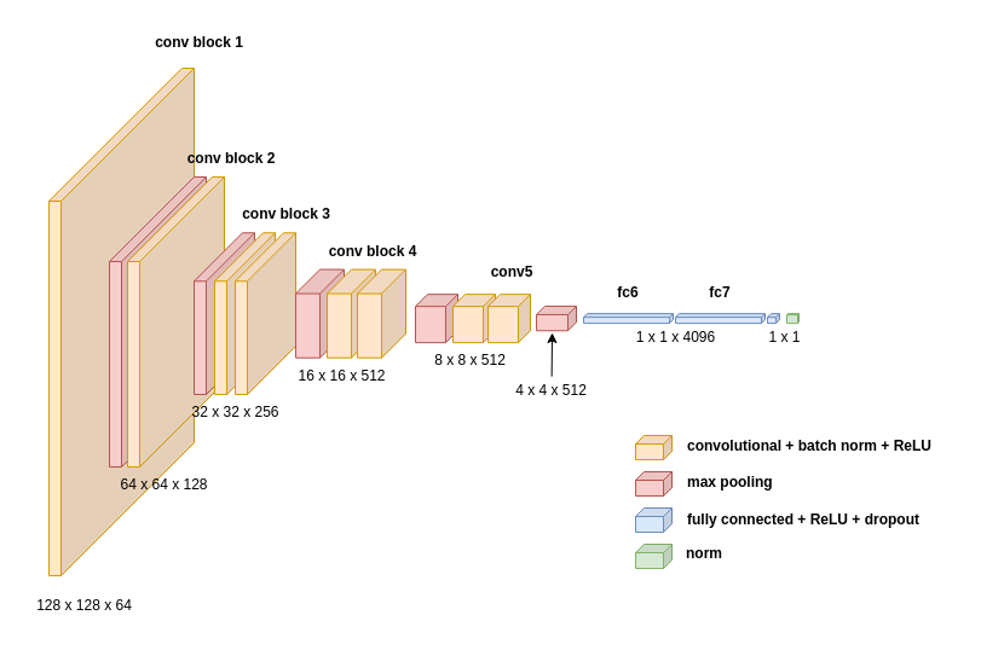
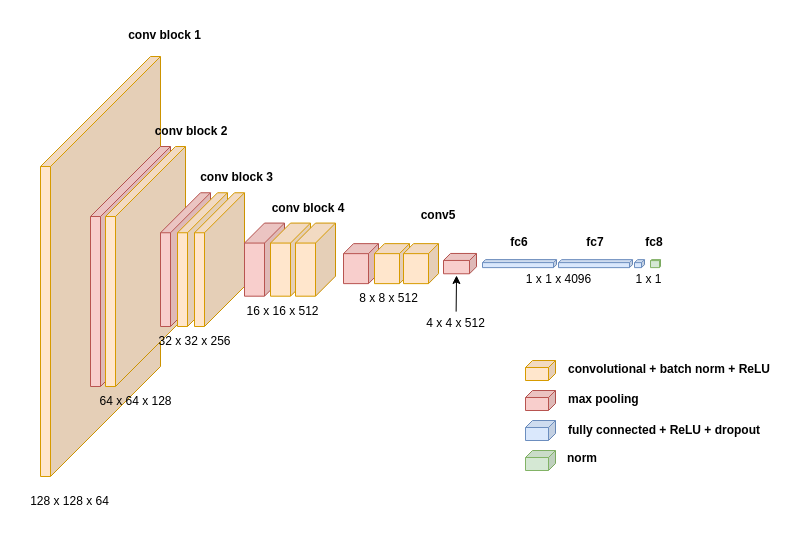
- <mxCell id="26" value="&lt;b&gt;conv5&lt;/b&gt;" style="text;html=1;strokeColor=none;fillColor=none;align=center;verticalAlign=middle;whiteSpace=wrap;rounded=0;" parent="1" vertex="1"><mxGeometry x="403" y="210" width="40" height="30" as="geometry" /></mxCell>
+ <mxCell id="26" value="&lt;b&gt;conv5&lt;/b&gt;" style="text;html=1;strokeColor=none;fillColor=none;align=center;verticalAlign=middle;whiteSpace=wrap;rounded=0;" parent="1" vertex="1"><mxGeometry x="418" y="200" width="40" height="30" as="geometry" /></mxCell>
+ <mxCell id="29" value="&lt;b&gt;fc8&lt;/b&gt;" style="text;html=1;strokeColor=none;fillColor=none;align=center;verticalAlign=middle;whiteSpace=wrap;rounded=0;" parent="1" vertex="1"><mxGeometry x="634" y="226.56" width="40" height="30" as="geometry" /></mxCell>
